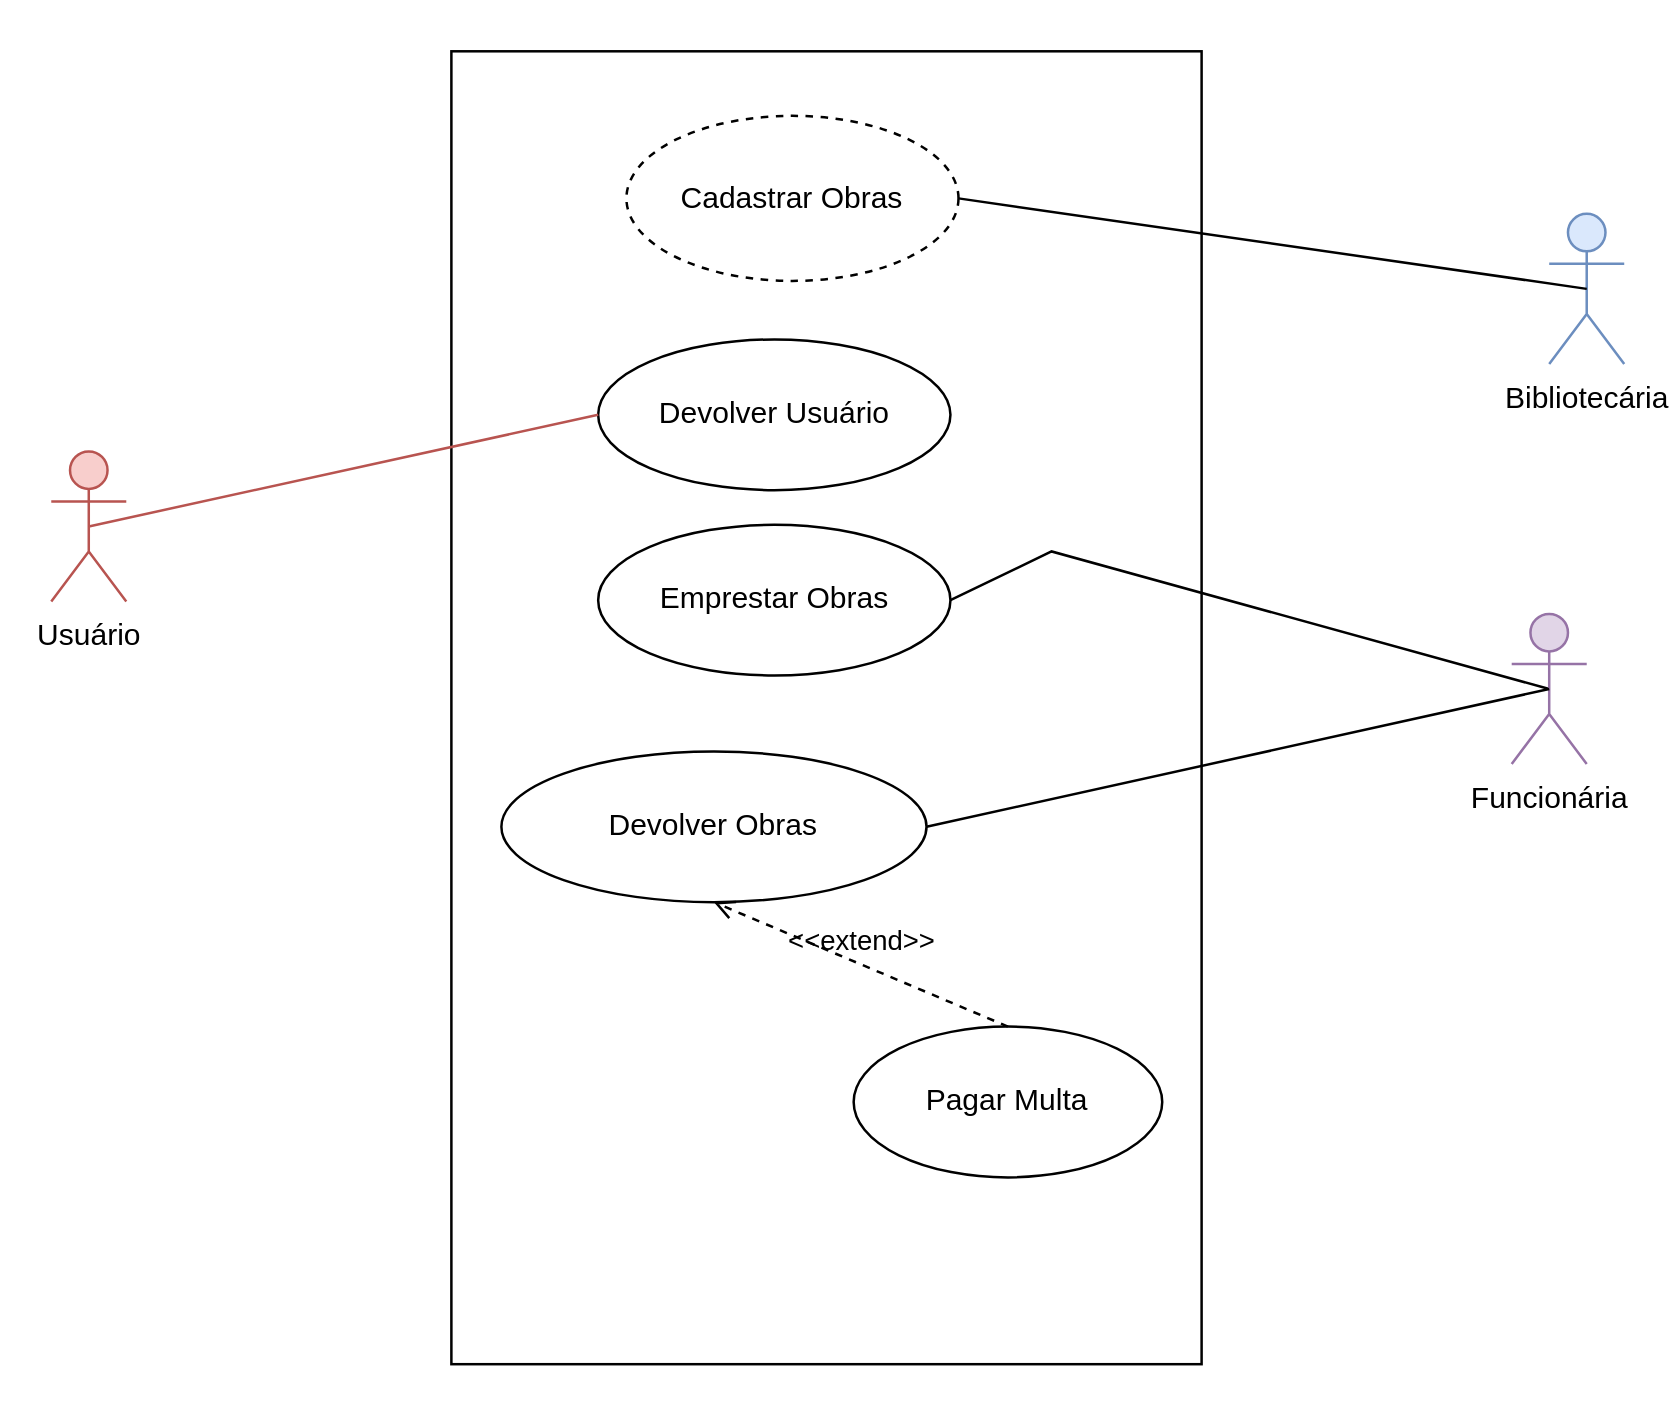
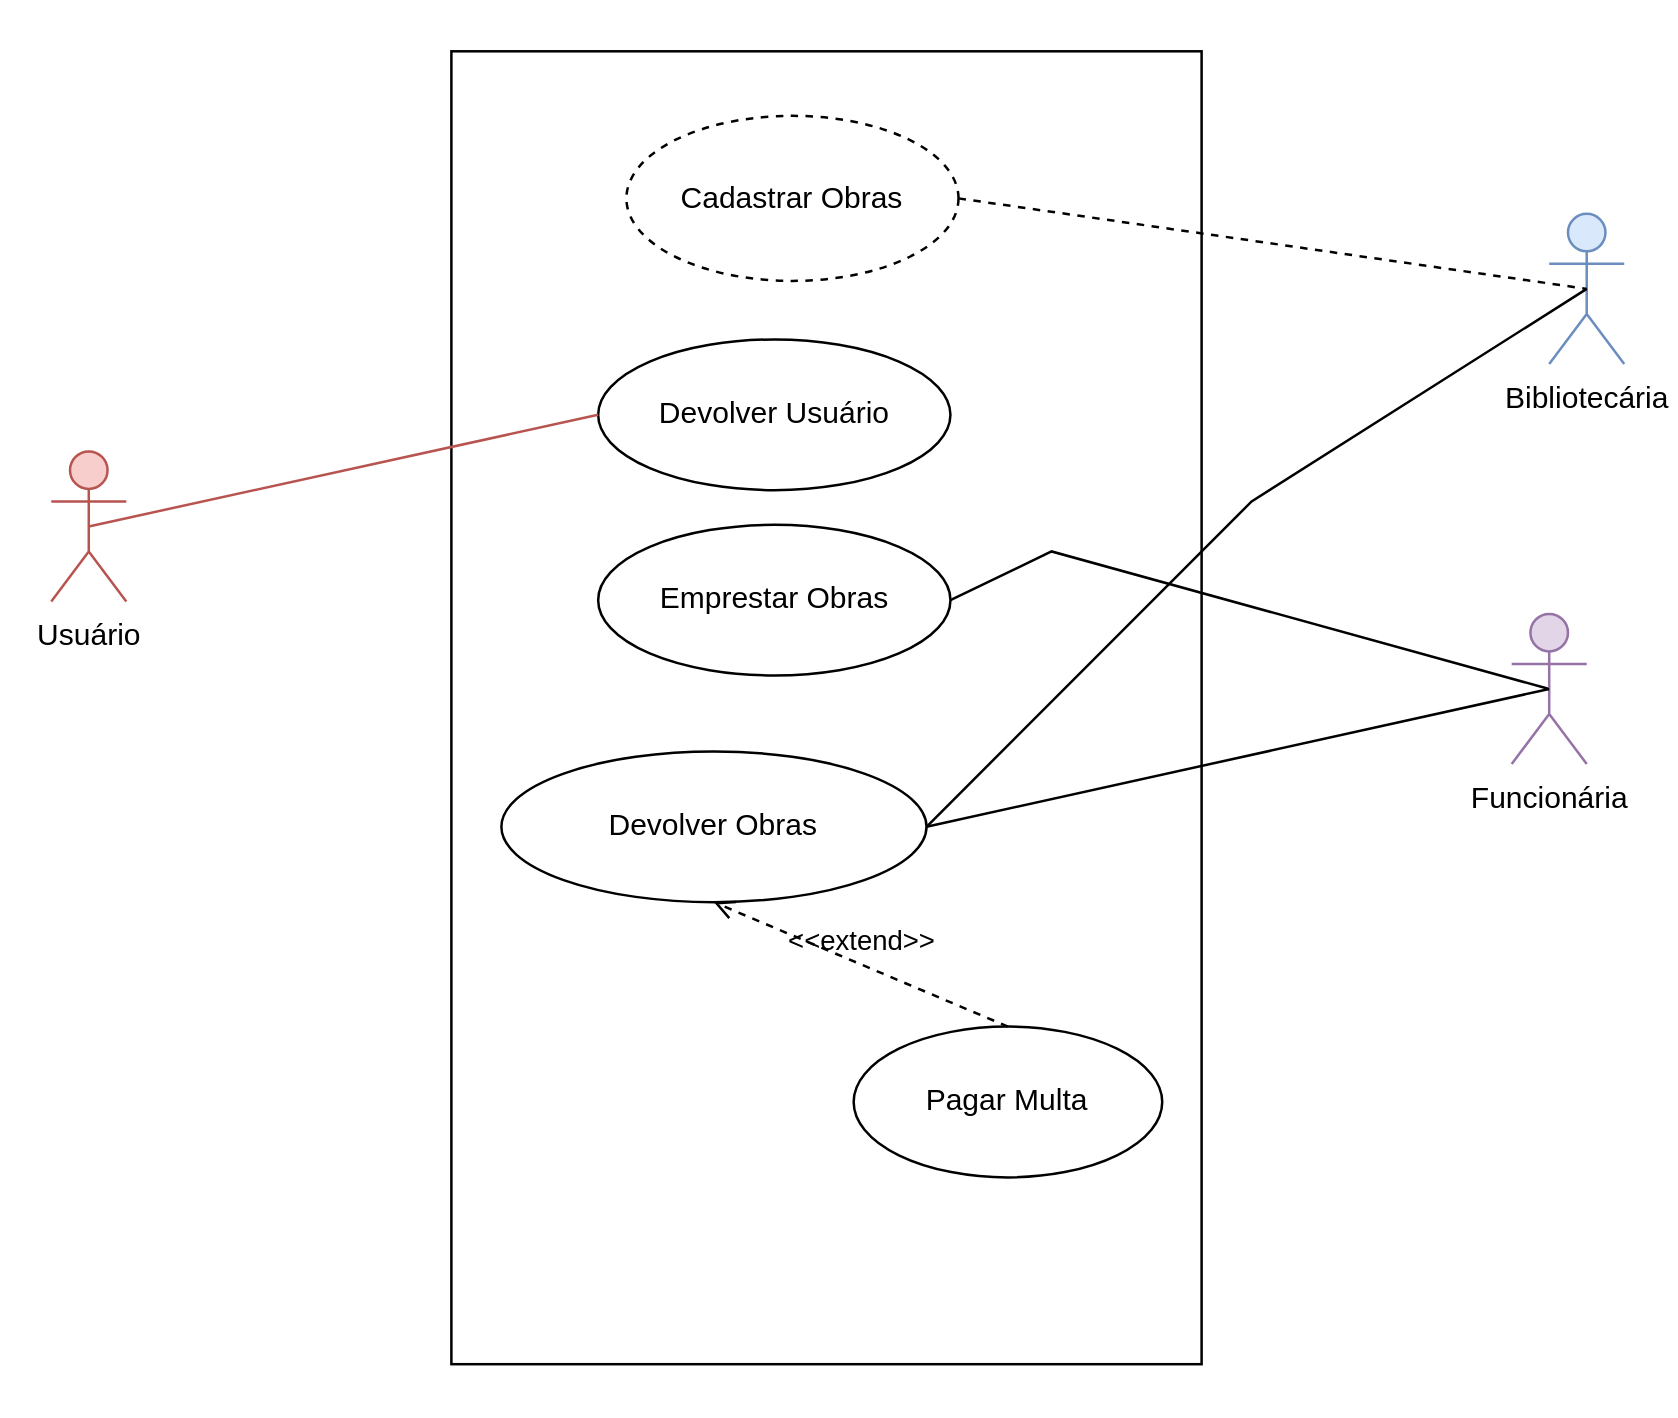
- <mxCell id="13" value="" style="html=1;verticalAlign=bottom;labelBackgroundColor=none;endArrow=none;endFill=0;endSize=6;align=left;rounded=0;entryX=0.5;entryY=0.5;entryDx=0;entryDy=0;entryPerimeter=0;exitX=1;exitY=0.5;exitDx=0;exitDy=0;" parent="1" source="5" target="2" edge="1"><mxGeometry x="-1" relative="1" as="geometry"><mxPoint x="429" y="68" as="sourcePoint" /><mxPoint x="589" y="68" as="targetPoint" /></mxGeometry></mxCell>
+ <mxCell id="13" value="" style="html=1;verticalAlign=bottom;labelBackgroundColor=none;endArrow=none;endFill=0;endSize=6;align=left;rounded=0;entryX=0.5;entryY=0.5;entryDx=0;entryDy=0;entryPerimeter=0;exitX=1;exitY=0.5;exitDx=0;exitDy=0;dashed=1;" parent="1" source="5" target="2" edge="1"><mxGeometry x="-1" relative="1" as="geometry"><mxPoint x="429" y="68" as="sourcePoint" /><mxPoint x="589" y="68" as="targetPoint" /></mxGeometry></mxCell>
+ <mxCell id="17" value="" style="html=1;verticalAlign=bottom;labelBackgroundColor=none;endArrow=none;endFill=0;endSize=6;align=left;rounded=0;exitX=1;exitY=0.5;exitDx=0;exitDy=0;entryX=0.5;entryY=0.5;entryDx=0;entryDy=0;entryPerimeter=0;" parent="1" source="9" target="2" edge="1"><mxGeometry x="-1" relative="1" as="geometry"><mxPoint x="350" y="330" as="sourcePoint" /><mxPoint x="634" y="280" as="targetPoint" /><Array as="points"><mxPoint x="500" y="200" /></Array></mxGeometry></mxCell>
